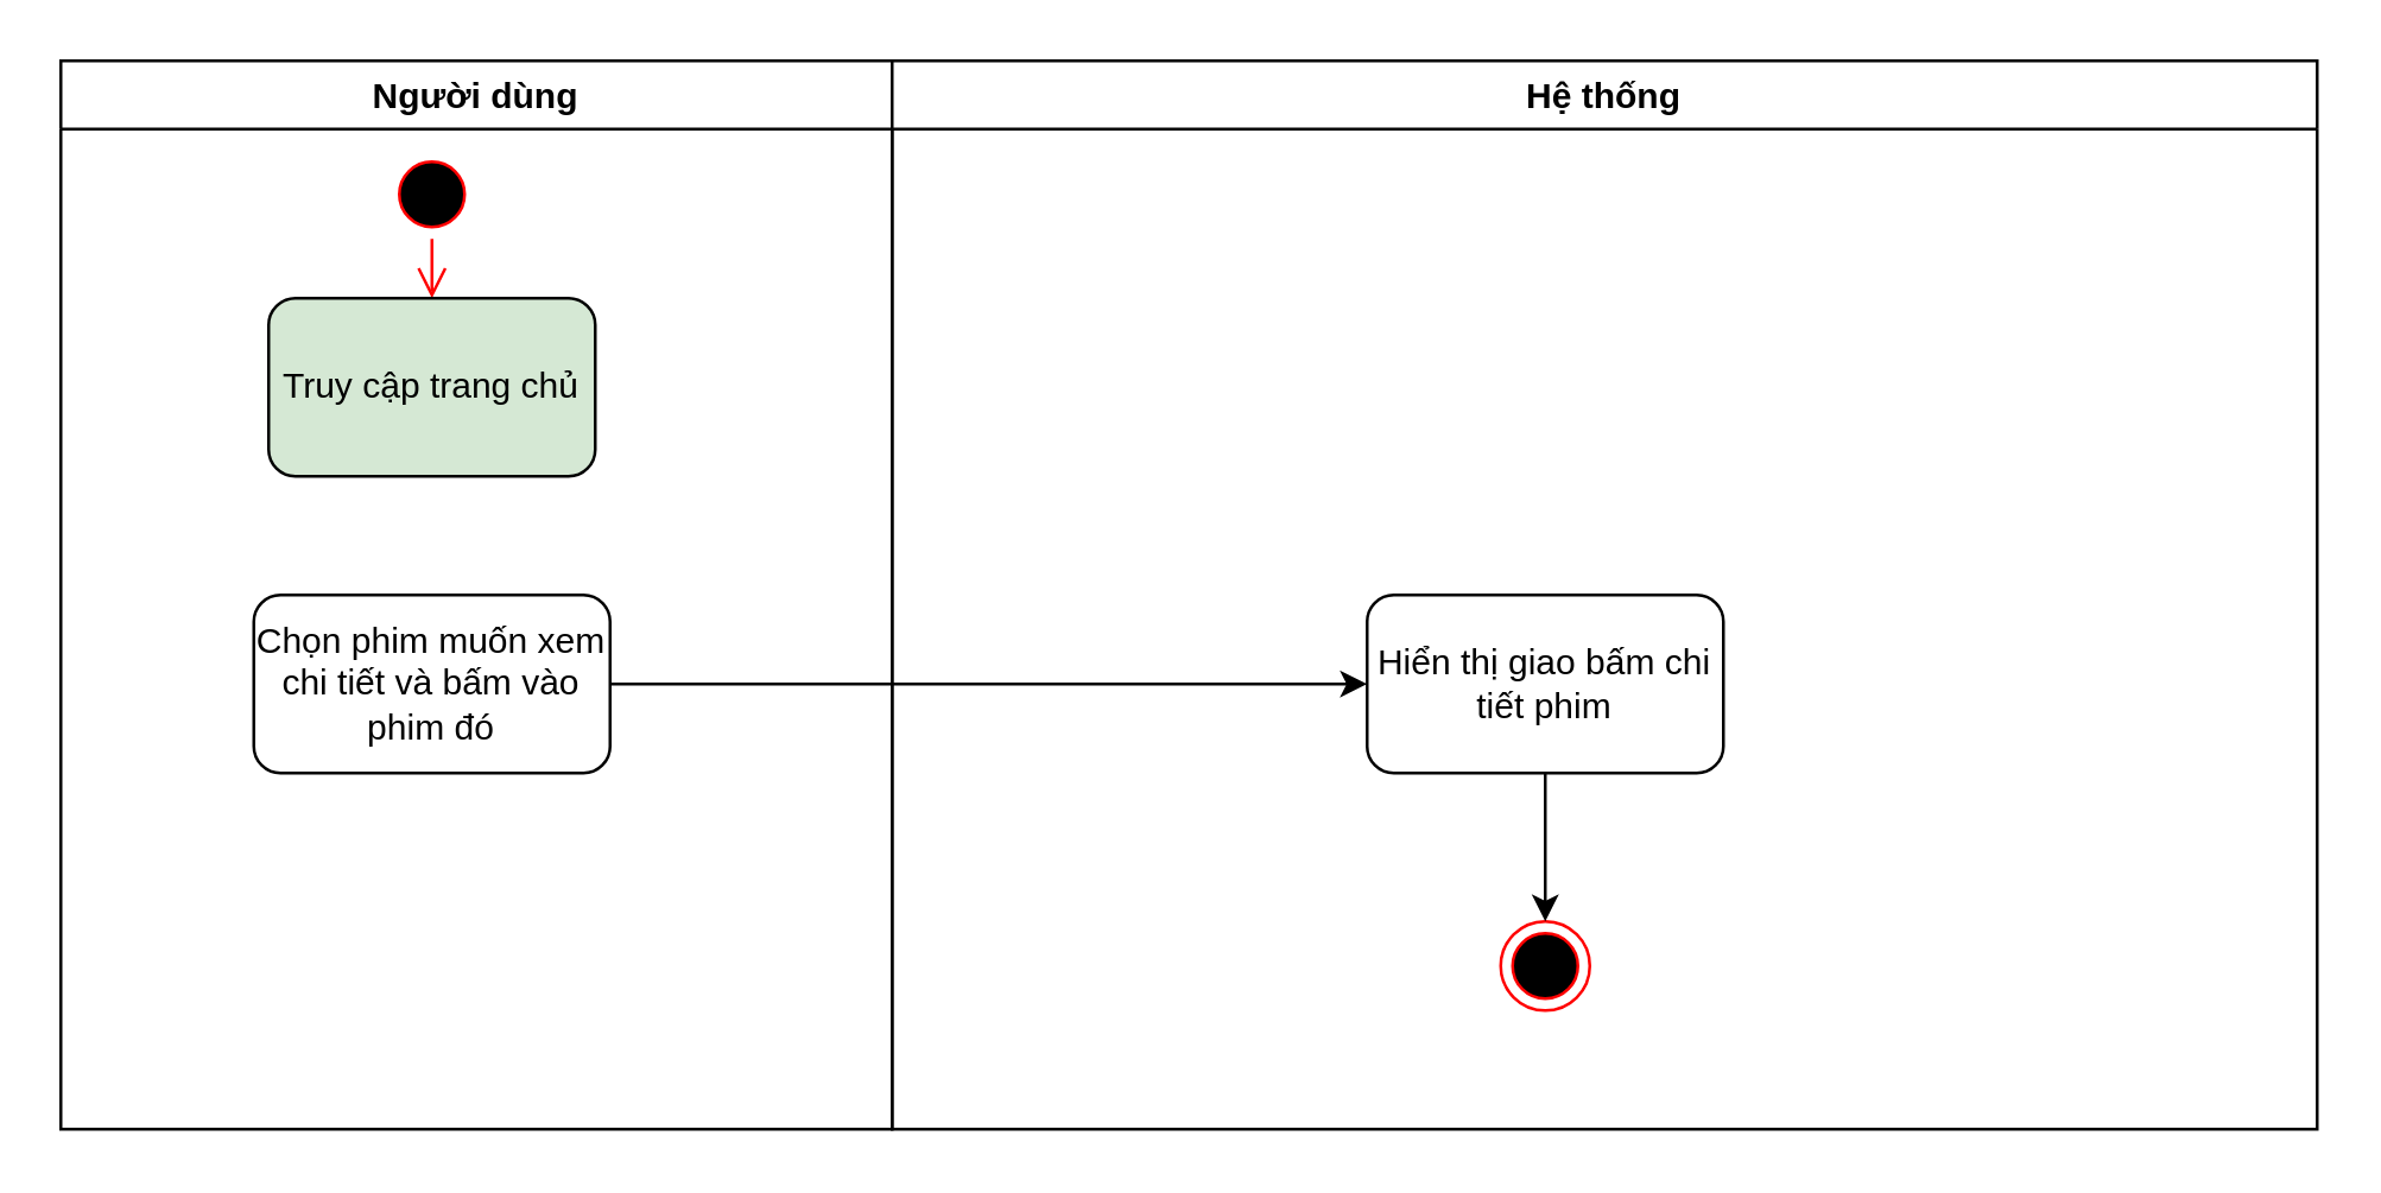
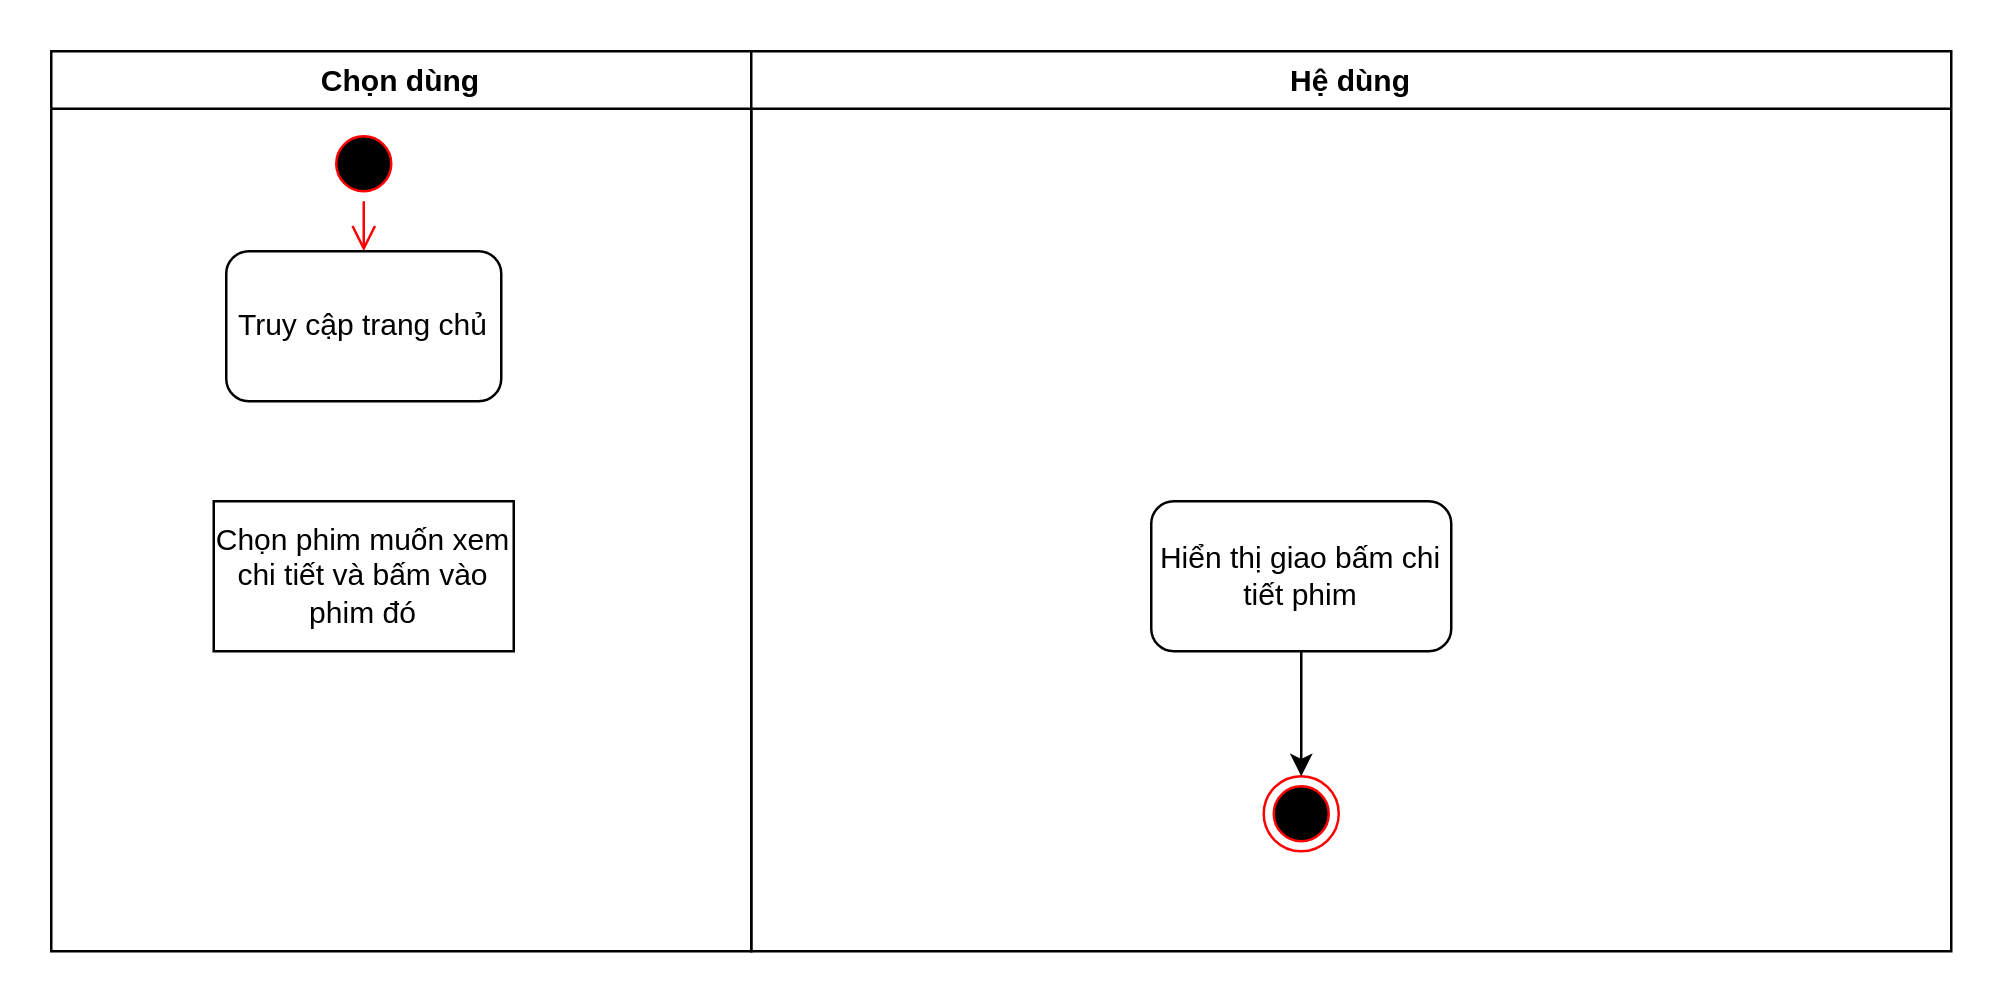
- <mxCell id="2" value="Người dùng" style="swimlane;" parent="1" vertex="1"><mxGeometry x="20" y="20" width="280" height="360" as="geometry"><mxRectangle x="100" y="70" width="100" height="30" as="alternateBounds" /></mxGeometry></mxCell>
+ <mxCell id="2" value="Chọn dùng" style="swimlane;" parent="1" vertex="1"><mxGeometry x="20" y="20" width="280" height="360" as="geometry"><mxRectangle x="100" y="70" width="100" height="30" as="alternateBounds" /></mxGeometry></mxCell>
- <mxCell id="7" value="Hệ thống" style="swimlane;" parent="1" vertex="1"><mxGeometry x="300" y="20" width="480" height="360" as="geometry"><mxRectangle x="100" y="70" width="100" height="30" as="alternateBounds" /></mxGeometry></mxCell>
+ <mxCell id="7" value="Hệ dùng" style="swimlane;" parent="1" vertex="1"><mxGeometry x="300" y="20" width="480" height="360" as="geometry"><mxRectangle x="100" y="70" width="100" height="30" as="alternateBounds" /></mxGeometry></mxCell>
- <mxCell id="5" value="Truy cập trang chủ" style="rounded=1;whiteSpace=wrap;html=1;fillColor=#d5e8d4;" parent="2" vertex="1"><mxGeometry x="70" y="80" width="110" height="60" as="geometry" /></mxCell>
+ <mxCell id="5" value="Truy cập trang chủ" style="rounded=1;whiteSpace=wrap;html=1;" parent="2" vertex="1"><mxGeometry x="70" y="80" width="110" height="60" as="geometry" /></mxCell>
- <mxCell id="6" value="Chọn phim muốn xem chi tiết và bấm vào phim đó" style="rounded=1;whiteSpace=wrap;html=1;" vertex="1" parent="2"><mxGeometry x="65" y="180" width="120" height="60" as="geometry" /></mxCell>
+ <mxCell id="6" value="Chọn phim muốn xem chi tiết và bấm vào phim đó" style="whiteSpace=wrap;html=1;rounded=0;" vertex="1" parent="2"><mxGeometry x="65" y="180" width="120" height="60" as="geometry" /></mxCell>
- <mxCell id="11" style="edgeStyle=orthogonalEdgeStyle;rounded=0;orthogonalLoop=1;jettySize=auto;html=1;entryX=0;entryY=0.5;entryDx=0;entryDy=0;" edge="1" parent="1" source="6" target="10"><mxGeometry relative="1" as="geometry" /></mxCell>
